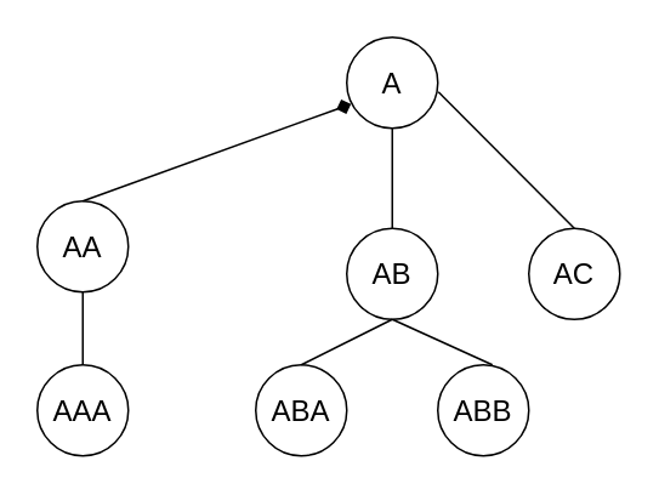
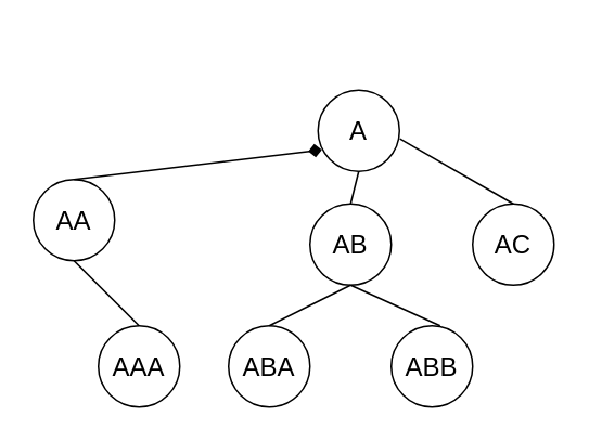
- <mxCell id="2" value="&lt;font style=&quot;font-size: 16px&quot;&gt;A&lt;/font&gt;" style="ellipse;whiteSpace=wrap;html=1;aspect=fixed;" vertex="1" parent="1"><mxGeometry x="190" width="50" height="50" as="geometry" y="20" /></mxCell>
+ <mxCell id="2" value="&lt;font style=&quot;font-size: 16px&quot;&gt;A&lt;/font&gt;" style="ellipse;whiteSpace=wrap;html=1;aspect=fixed;" vertex="1" parent="1"><mxGeometry x="195" y="55" width="50" height="50" as="geometry" /></mxCell>
- <mxCell id="6" value="&lt;font style=&quot;font-size: 16px&quot;&gt;AAA&lt;/font&gt;" style="ellipse;whiteSpace=wrap;html=1;aspect=fixed;" vertex="1" parent="1"><mxGeometry x="20" y="200" width="50" height="50" as="geometry" /></mxCell>
+ <mxCell id="6" value="&lt;font style=&quot;font-size: 16px&quot;&gt;AAA&lt;/font&gt;" style="ellipse;whiteSpace=wrap;html=1;aspect=fixed;" vertex="1" parent="1"><mxGeometry x="60" y="200" width="50" height="50" as="geometry" /></mxCell>
